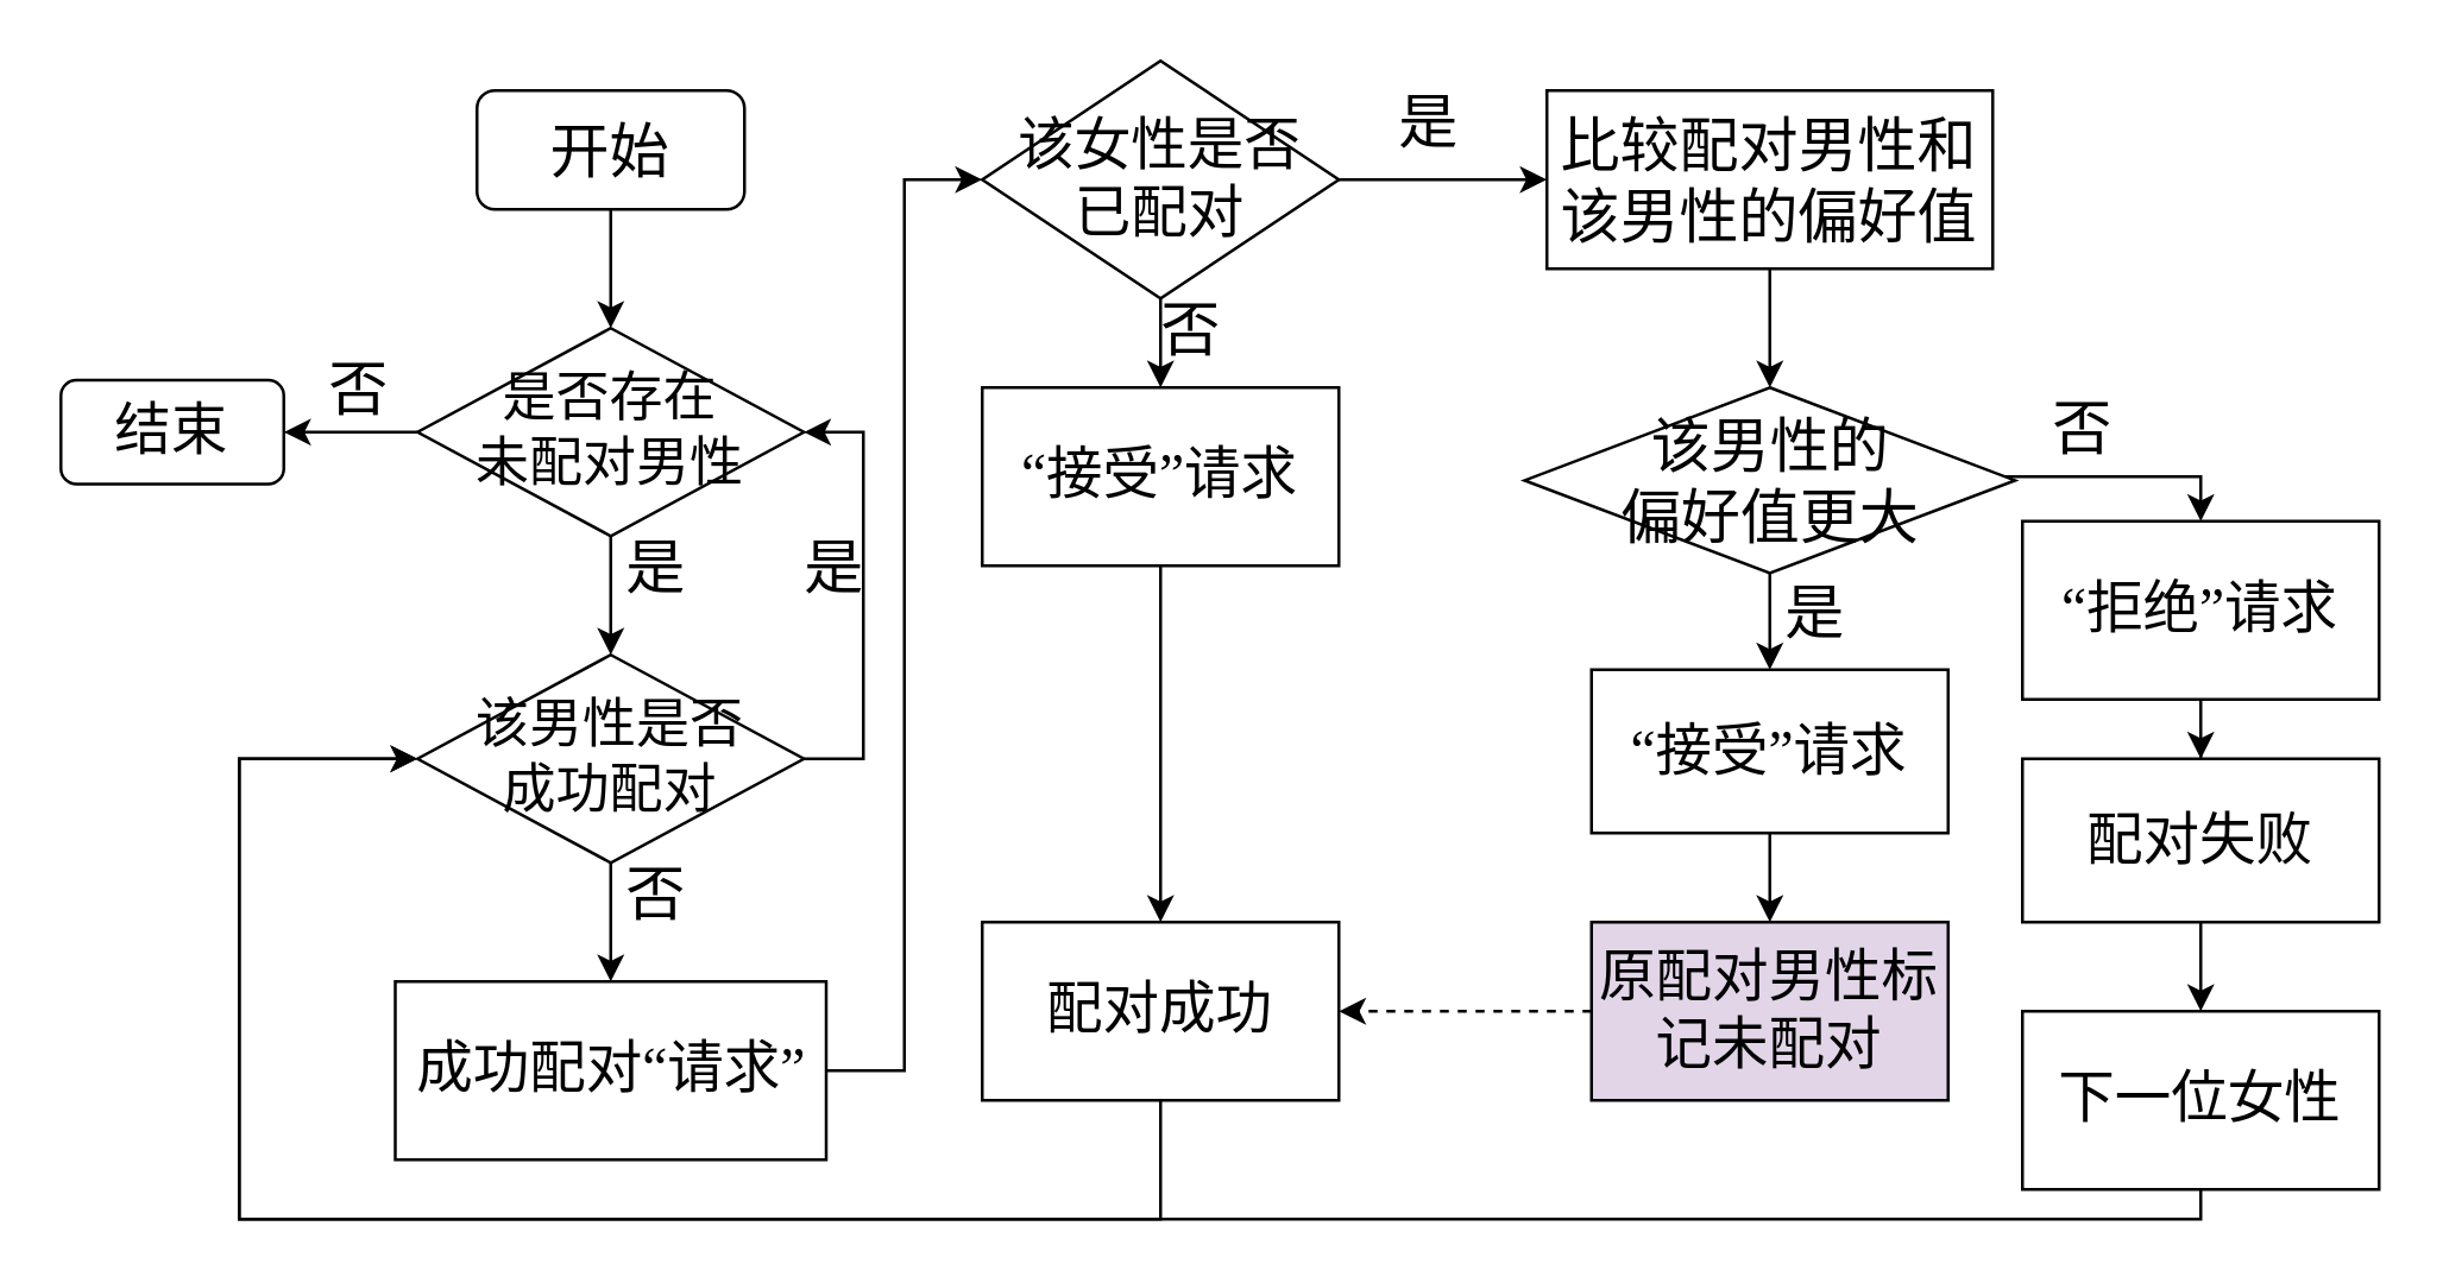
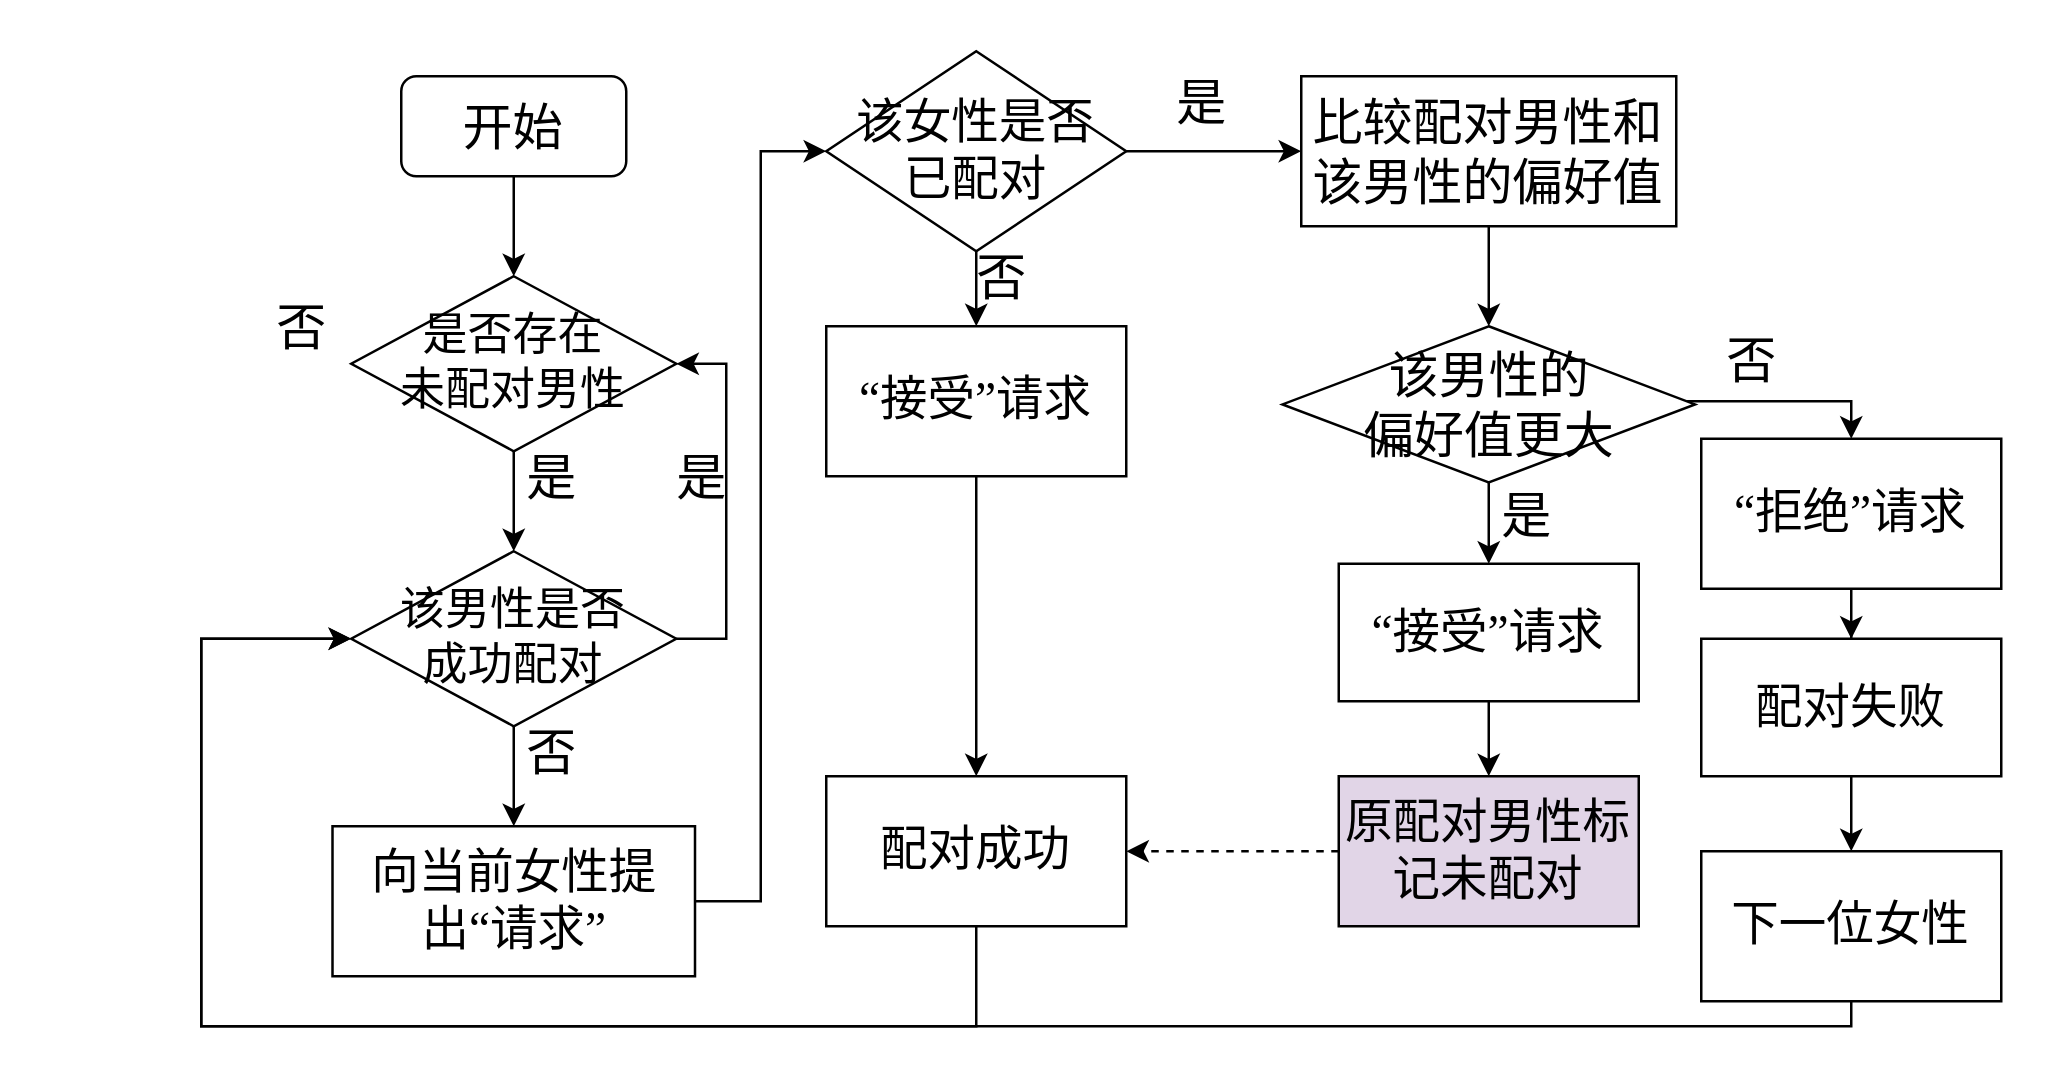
- <mxCell id="23" value="&lt;font style=&quot;font-size: 19px;&quot;&gt;结束&lt;/font&gt;" style="whiteSpace=wrap;html=1;fontFamily=微软雅黑;rounded=1;" vertex="1" parent="1"><mxGeometry x="20" y="127.5" width="75" height="35" as="geometry" /></mxCell>
- <mxCell id="5" value="" style="edgeStyle=orthogonalEdgeStyle;rounded=0;orthogonalLoop=1;jettySize=auto;html=1;fontFamily=微软雅黑;fontSize=12;fontColor=default;autosize=1;resizable=0;" edge="1" parent="1" source="6" target="23"><mxGeometry relative="1" as="geometry" /></mxCell>
- <mxCell id="12" value="&lt;font style=&quot;font-size: 19px;&quot; face=&quot;微软雅黑&quot;&gt;成功配对“请求”&lt;/font&gt;" style="whiteSpace=wrap;html=1;fontFamily=微软雅黑;rounded=0;" vertex="1" parent="1"><mxGeometry x="132.5" y="330" width="145" height="60" as="geometry" /></mxCell>
+ <mxCell id="12" value="&lt;font style=&quot;font-size: 19px;&quot; face=&quot;微软雅黑&quot;&gt;向当前女性提出“请求”&lt;/font&gt;" style="whiteSpace=wrap;html=1;fontFamily=微软雅黑;rounded=0;" vertex="1" parent="1"><mxGeometry x="132.5" y="330" width="145" height="60" as="geometry" /></mxCell>
